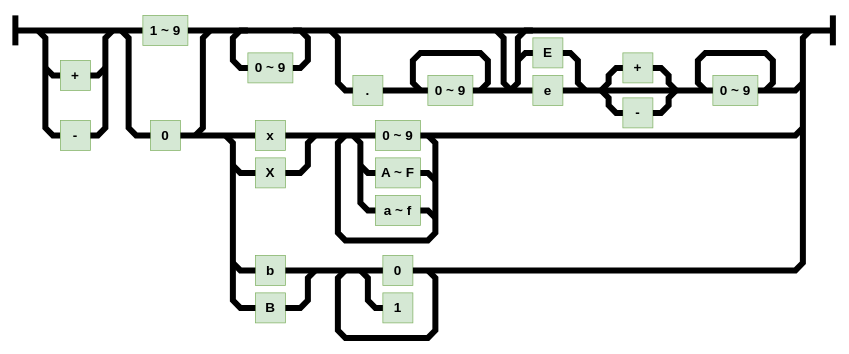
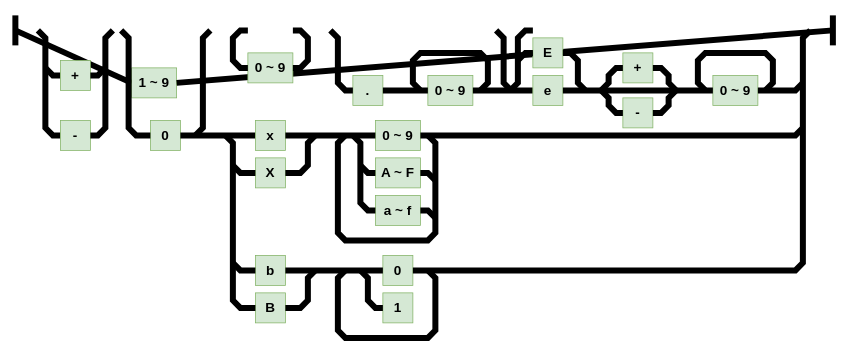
- <mxCell id="5" value="&lt;span style=&quot;font-size: 18px;&quot;&gt;&lt;b&gt;1 ~ 9&lt;/b&gt;&lt;/span&gt;" style="rounded=0;whiteSpace=wrap;html=1;fillColor=#d5e8d4;strokeColor=#82b366;" vertex="1" parent="1"><mxGeometry x="190" y="20" width="60" height="40" as="geometry" /></mxCell>
+ <mxCell id="5" value="&lt;span style=&quot;font-size: 18px;&quot;&gt;&lt;b&gt;1 ~ 9&lt;/b&gt;&lt;/span&gt;" style="rounded=0;whiteSpace=wrap;html=1;fillColor=#d5e8d4;strokeColor=#82b366;" vertex="1" parent="1"><mxGeometry x="175" y="90" width="60" height="40" as="geometry" /></mxCell>
